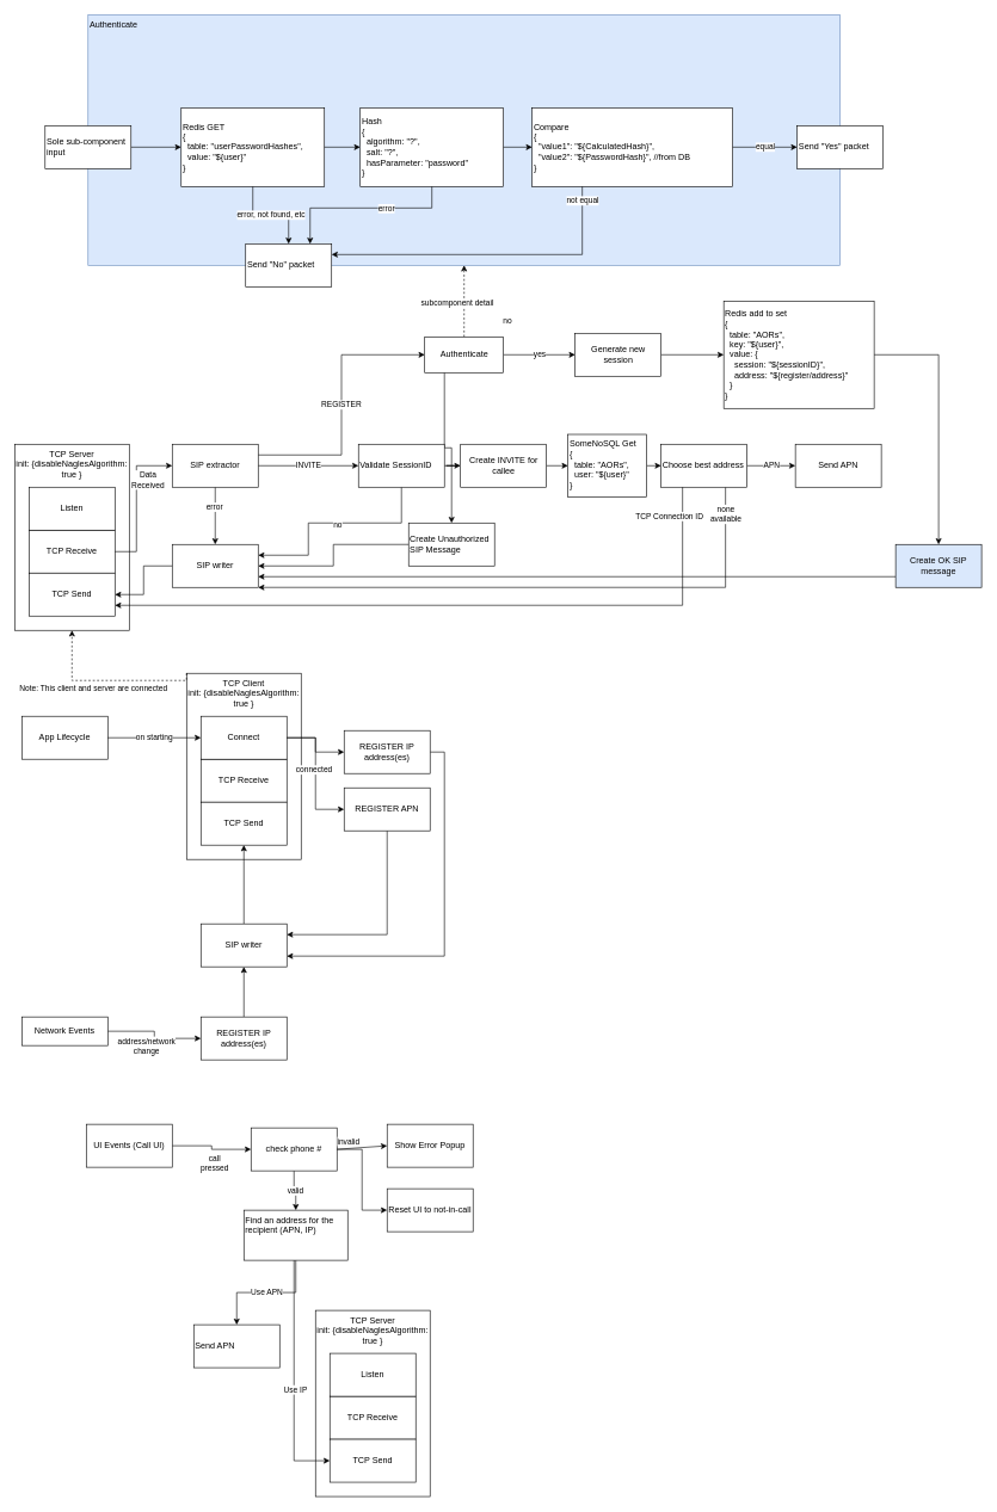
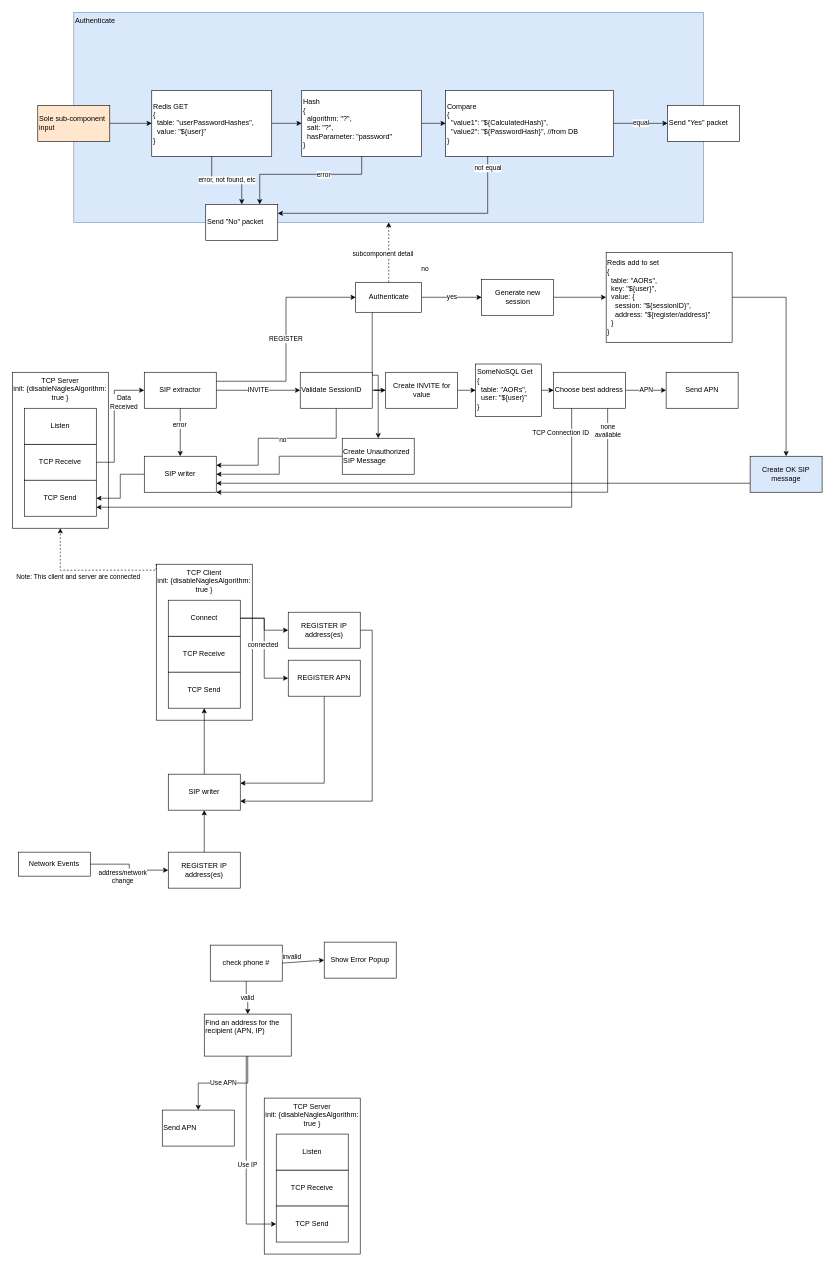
- <mxCell id="82" value="Sole sub-component input" style="rounded=0;whiteSpace=wrap;html=1;align=left;" vertex="1" parent="67"><mxGeometry y="155" width="120" height="60" as="geometry" /></mxCell>
+ <mxCell id="82" value="Sole sub-component input" style="rounded=0;whiteSpace=wrap;html=1;align=left;fillColor=#ffe6cc;" vertex="1" parent="67"><mxGeometry y="155" width="120" height="60" as="geometry" /></mxCell>
- <mxCell id="30" value="Create INVITE for callee" style="rounded=0;whiteSpace=wrap;html=1;" parent="1" vertex="1"><mxGeometry x="642.5" y="620" width="120" height="60" as="geometry" /></mxCell>
+ <mxCell id="30" value="Create INVITE for value" style="rounded=0;whiteSpace=wrap;html=1;" parent="1" vertex="1"><mxGeometry x="642.5" y="620" width="120" height="60" as="geometry" /></mxCell>
- <mxCell id="18" value="App Lifecycle" style="rounded=0;whiteSpace=wrap;html=1;" parent="1" vertex="1"><mxGeometry x="30" y="1000" width="120" height="60" as="geometry" /></mxCell>
- <mxCell id="36" value="on starting" style="edgeStyle=orthogonalEdgeStyle;rounded=0;orthogonalLoop=1;jettySize=auto;html=1;entryX=0;entryY=0.5;entryDx=0;entryDy=0;" parent="1" source="18" target="35" edge="1"><mxGeometry relative="1" as="geometry" /></mxCell>
- <mxCell id="8" value="UI Events (Call UI)" style="rounded=0;whiteSpace=wrap;html=1;" parent="1" vertex="1"><mxGeometry x="120" y="1570" width="120" height="60" as="geometry" /></mxCell>
- <mxCell id="7" value="call&lt;br&gt;pressed" style="edgeStyle=orthogonalEdgeStyle;rounded=0;orthogonalLoop=1;jettySize=auto;html=1;entryX=0;entryY=0.5;entryDx=0;entryDy=0;" parent="1" source="8" target="11" edge="1"><mxGeometry x="0.111" y="-20" relative="1" as="geometry"><mxPoint as="offset" /></mxGeometry></mxCell>
- <mxCell id="9" style="edgeStyle=orthogonalEdgeStyle;rounded=0;orthogonalLoop=1;jettySize=auto;html=1;entryX=0;entryY=0.5;entryDx=0;entryDy=0;" parent="1" source="11" target="15" edge="1"><mxGeometry relative="1" as="geometry" /></mxCell>
- <mxCell id="15" value="Reset UI to not-in-call" style="rounded=0;whiteSpace=wrap;html=1;" parent="1" vertex="1"><mxGeometry x="540" y="1660" width="120" height="60" as="geometry" /></mxCell>
